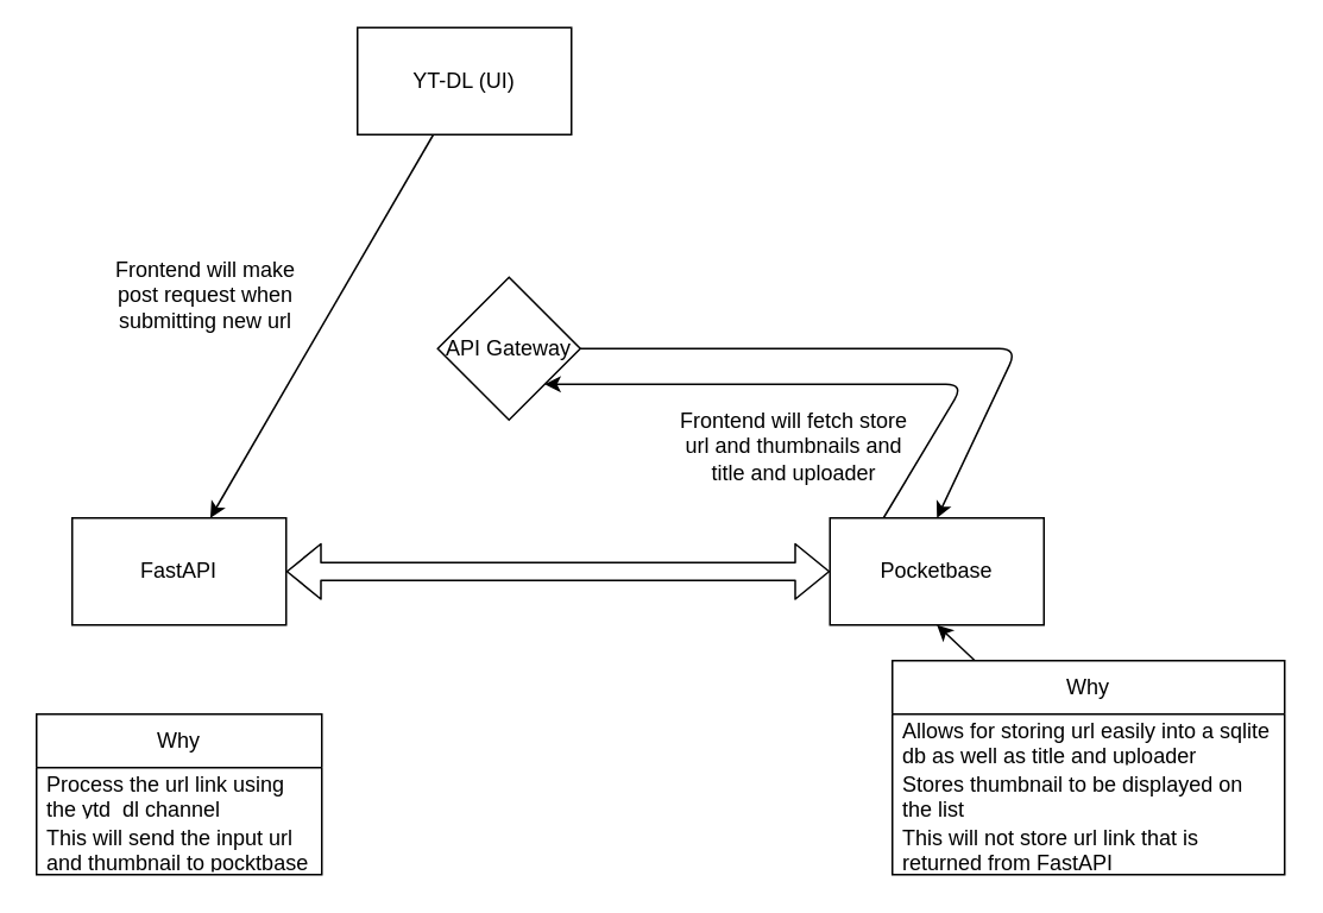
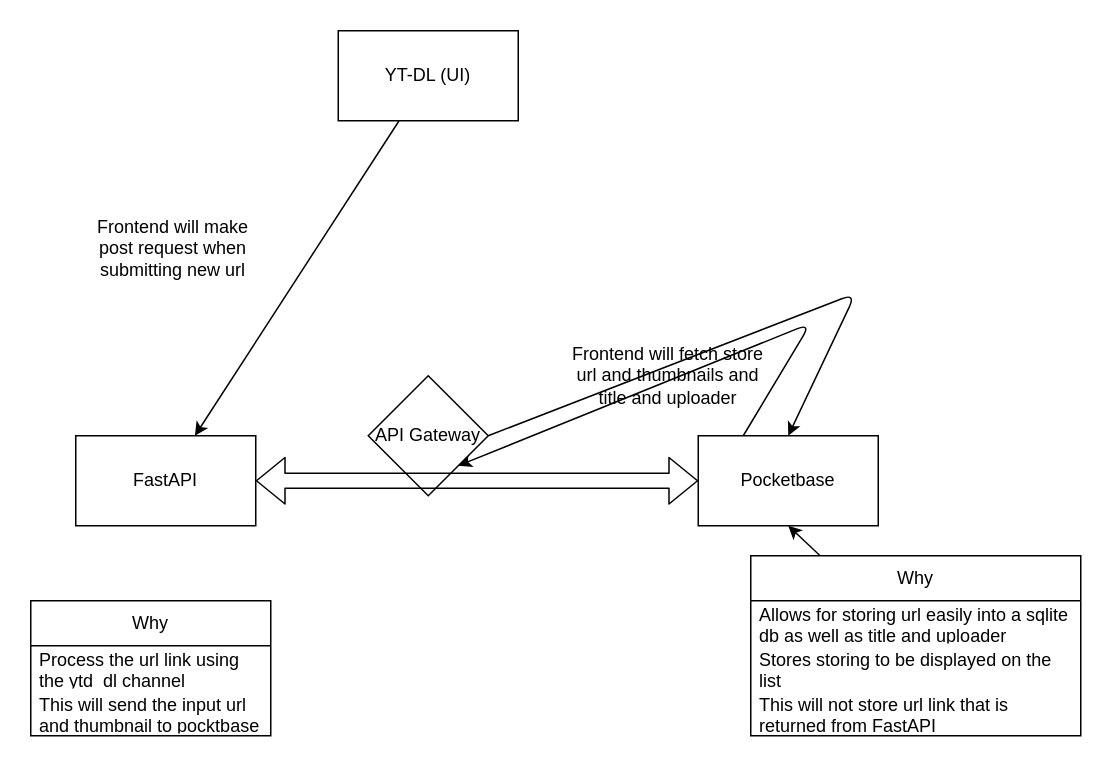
- <mxCell id="3" value="YT-DL (UI)" style="rounded=0;whiteSpace=wrap;html=1;" vertex="1" parent="1"><mxGeometry x="200" y="15" width="120" height="60" as="geometry" /></mxCell>
+ <mxCell id="3" value="YT-DL (UI)" style="rounded=0;whiteSpace=wrap;html=1;" vertex="1" parent="1"><mxGeometry x="225" y="20" width="120" height="60" as="geometry" /></mxCell>
- <mxCell id="8" value="API Gateway" style="rhombus;whiteSpace=wrap;html=1;" vertex="1" parent="1"><mxGeometry x="245" y="155" width="80" height="80" as="geometry" /></mxCell>
+ <mxCell id="8" value="API Gateway" style="rhombus;whiteSpace=wrap;html=1;" vertex="1" parent="1"><mxGeometry x="245" y="250" width="80" height="80" as="geometry" /></mxCell>
- <mxCell id="4" value="FastAPI" style="rounded=0;whiteSpace=wrap;html=1;" vertex="1" parent="1"><mxGeometry x="40" y="290" width="120" height="60" as="geometry" /></mxCell>
+ <mxCell id="4" value="FastAPI" style="rounded=0;whiteSpace=wrap;html=1;" vertex="1" parent="1"><mxGeometry x="50" y="290" width="120" height="60" as="geometry" /></mxCell>
- <mxCell id="13" value="Stores thumbnail to be displayed on the list" style="text;strokeColor=none;fillColor=none;align=left;verticalAlign=middle;spacingLeft=4;spacingRight=4;overflow=hidden;points=[[0,0.5],[1,0.5]];portConstraint=eastwest;rotatable=0;whiteSpace=wrap;html=1;" vertex="1" parent="11"><mxGeometry y="60" width="220" height="30" as="geometry" /></mxCell>
+ <mxCell id="13" value="Stores storing to be displayed on the list" style="text;strokeColor=none;fillColor=none;align=left;verticalAlign=middle;spacingLeft=4;spacingRight=4;overflow=hidden;points=[[0,0.5],[1,0.5]];portConstraint=eastwest;rotatable=0;whiteSpace=wrap;html=1;" vertex="1" parent="11"><mxGeometry y="60" width="220" height="30" as="geometry" /></mxCell>
